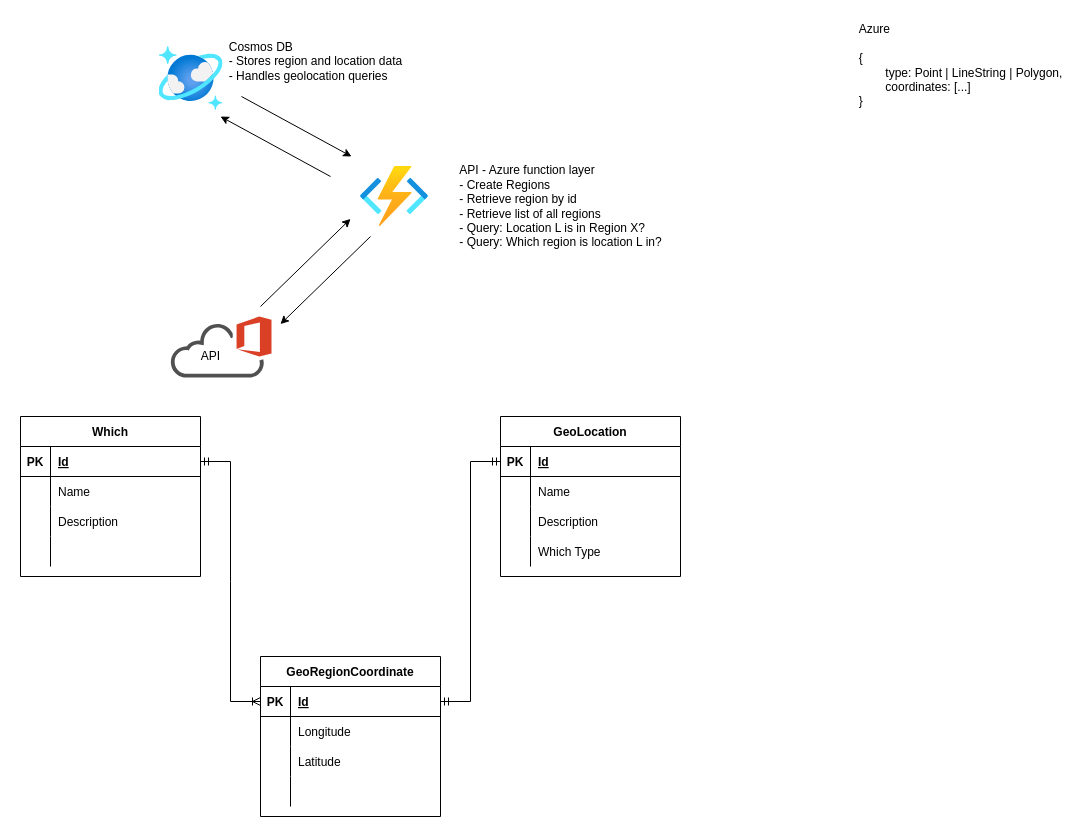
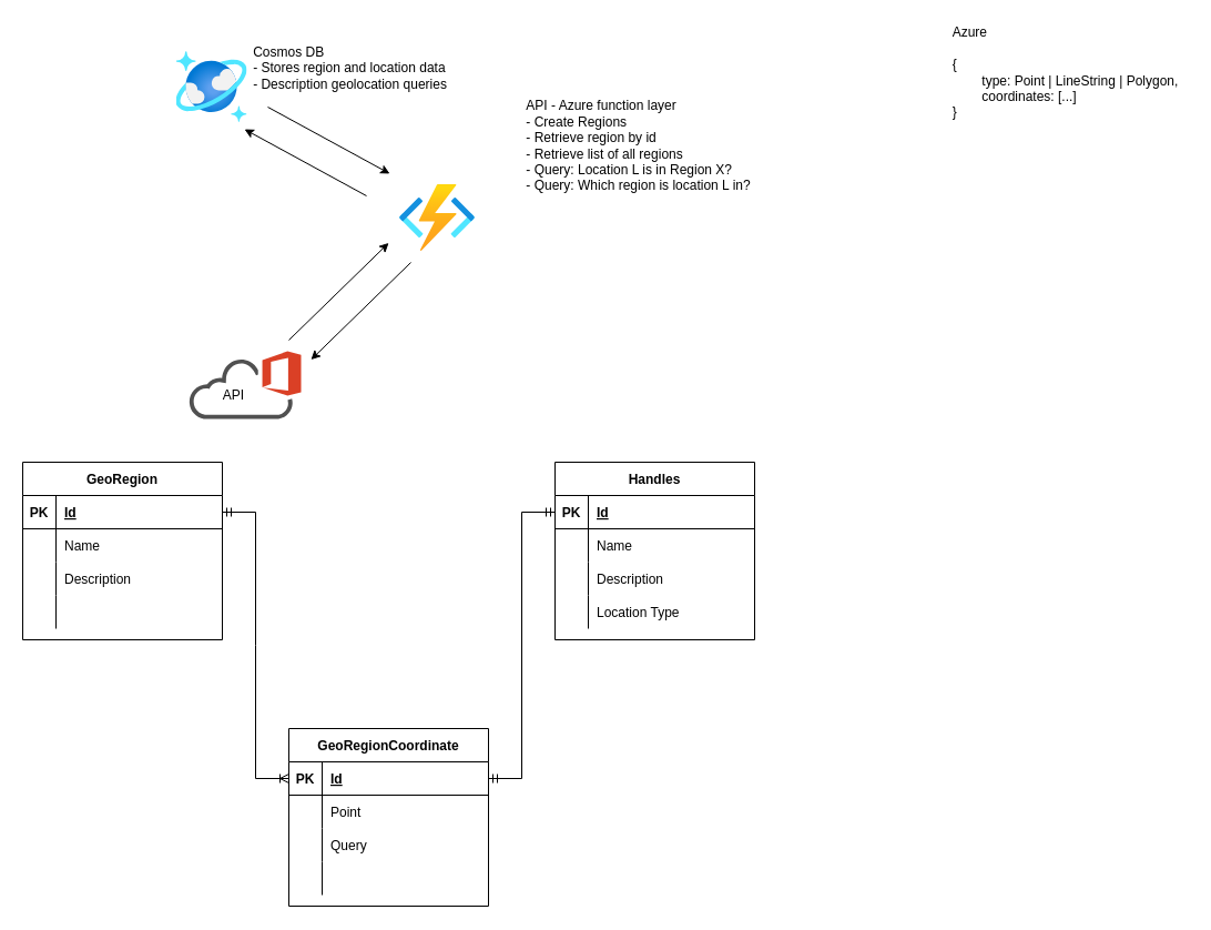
- <mxCell id="22" value="&lt;div style=&quot;text-align: left&quot;&gt;&lt;span&gt;Cosmos DB&lt;/span&gt;&lt;/div&gt;&lt;div style=&quot;text-align: left&quot;&gt;&lt;span&gt;- Stores region and location data&lt;/span&gt;&lt;/div&gt;&lt;div style=&quot;text-align: left&quot;&gt;&lt;span&gt;- Handles geolocation queries&lt;/span&gt;&lt;/div&gt;" style="text;html=1;align=center;verticalAlign=middle;resizable=0;points=[];autosize=1;strokeColor=none;fillColor=none;" vertex="1" parent="1"><mxGeometry x="220" y="36" width="190" height="50" as="geometry" /></mxCell>
+ <mxCell id="22" value="&lt;div style=&quot;text-align: left&quot;&gt;&lt;span&gt;Cosmos DB&lt;/span&gt;&lt;/div&gt;&lt;div style=&quot;text-align: left&quot;&gt;&lt;span&gt;- Stores region and location data&lt;/span&gt;&lt;/div&gt;&lt;div style=&quot;text-align: left&quot;&gt;&lt;span&gt;- Description geolocation queries&lt;/span&gt;&lt;/div&gt;" style="text;html=1;align=center;verticalAlign=middle;resizable=0;points=[];autosize=1;strokeColor=none;fillColor=none;" vertex="1" parent="1"><mxGeometry x="220" y="36" width="190" height="50" as="geometry" /></mxCell>
- <mxCell id="24" value="&lt;div style=&quot;text-align: left&quot;&gt;&lt;span&gt;API - Azure function layer&lt;/span&gt;&lt;/div&gt;&lt;div style=&quot;text-align: left&quot;&gt;&lt;span&gt;- Create Regions&lt;/span&gt;&lt;/div&gt;&lt;div style=&quot;text-align: left&quot;&gt;&lt;span&gt;- Retrieve region by id&lt;/span&gt;&lt;/div&gt;&lt;div style=&quot;text-align: left&quot;&gt;&lt;span&gt;- Retrieve list of all regions&lt;/span&gt;&lt;/div&gt;&lt;div style=&quot;text-align: left&quot;&gt;&lt;span&gt;- Query: Location L is in Region X?&lt;/span&gt;&lt;/div&gt;&lt;div style=&quot;text-align: left&quot;&gt;&lt;span&gt;- Query: Which region is location L in?&lt;/span&gt;&lt;/div&gt;" style="text;html=1;align=center;verticalAlign=middle;resizable=0;points=[];autosize=1;strokeColor=none;fillColor=none;" vertex="1" parent="1"><mxGeometry x="450" y="161" width="220" height="90" as="geometry" /></mxCell>
+ <mxCell id="24" value="&lt;div style=&quot;text-align: left&quot;&gt;&lt;span&gt;API - Azure function layer&lt;/span&gt;&lt;/div&gt;&lt;div style=&quot;text-align: left&quot;&gt;&lt;span&gt;- Create Regions&lt;/span&gt;&lt;/div&gt;&lt;div style=&quot;text-align: left&quot;&gt;&lt;span&gt;- Retrieve region by id&lt;/span&gt;&lt;/div&gt;&lt;div style=&quot;text-align: left&quot;&gt;&lt;span&gt;- Retrieve list of all regions&lt;/span&gt;&lt;/div&gt;&lt;div style=&quot;text-align: left&quot;&gt;&lt;span&gt;- Query: Location L is in Region X?&lt;/span&gt;&lt;/div&gt;&lt;div style=&quot;text-align: left&quot;&gt;&lt;span&gt;- Query: Which region is location L in?&lt;/span&gt;&lt;/div&gt;" style="text;html=1;align=center;verticalAlign=middle;resizable=0;points=[];autosize=1;strokeColor=none;fillColor=none;" vertex="1" parent="1"><mxGeometry x="465" y="86" width="220" height="90" as="geometry" /></mxCell>
- <mxCell id="26" value="Which" style="shape=table;startSize=30;container=1;collapsible=1;childLayout=tableLayout;fixedRows=1;rowLines=0;fontStyle=1;align=center;resizeLast=1;" vertex="1" parent="1"><mxGeometry y="416" width="180" height="160" as="geometry" x="20" /></mxCell>
+ <mxCell id="26" value="GeoRegion" style="shape=table;startSize=30;container=1;collapsible=1;childLayout=tableLayout;fixedRows=1;rowLines=0;fontStyle=1;align=center;resizeLast=1;" vertex="1" parent="1"><mxGeometry y="416" width="180" height="160" as="geometry" x="20" /></mxCell>
- <mxCell id="9" value="GeoLocation" style="shape=table;startSize=30;container=1;collapsible=1;childLayout=tableLayout;fixedRows=1;rowLines=0;fontStyle=1;align=center;resizeLast=1;" vertex="1" parent="1"><mxGeometry x="500" y="416" width="180" height="160" as="geometry"><mxRectangle x="120" y="410" width="60" height="30" as="alternateBounds" /></mxGeometry></mxCell>
+ <mxCell id="9" value="Handles" style="shape=table;startSize=30;container=1;collapsible=1;childLayout=tableLayout;fixedRows=1;rowLines=0;fontStyle=1;align=center;resizeLast=1;" vertex="1" parent="1"><mxGeometry x="500" y="416" width="180" height="160" as="geometry"><mxRectangle x="120" y="410" width="60" height="30" as="alternateBounds" /></mxGeometry></mxCell>
- <mxCell id="21" value="Which Type" style="shape=partialRectangle;connectable=0;fillColor=none;top=0;left=0;bottom=0;right=0;align=left;spacingLeft=6;overflow=hidden;" vertex="1" parent="19"><mxGeometry x="30" width="150" height="30" as="geometry"><mxRectangle width="150" height="30" as="alternateBounds" /></mxGeometry></mxCell>
+ <mxCell id="21" value="Location Type" style="shape=partialRectangle;connectable=0;fillColor=none;top=0;left=0;bottom=0;right=0;align=left;spacingLeft=6;overflow=hidden;" vertex="1" parent="19"><mxGeometry x="30" width="150" height="30" as="geometry"><mxRectangle width="150" height="30" as="alternateBounds" /></mxGeometry></mxCell>
- <mxCell id="45" value="Longitude    " style="shape=partialRectangle;connectable=0;fillColor=none;top=0;left=0;bottom=0;right=0;align=left;spacingLeft=6;overflow=hidden;" vertex="1" parent="43"><mxGeometry x="30" width="150" height="30" as="geometry"><mxRectangle width="150" height="30" as="alternateBounds" /></mxGeometry></mxCell>
+ <mxCell id="45" value="Point    " style="shape=partialRectangle;connectable=0;fillColor=none;top=0;left=0;bottom=0;right=0;align=left;spacingLeft=6;overflow=hidden;" vertex="1" parent="43"><mxGeometry x="30" width="150" height="30" as="geometry"><mxRectangle width="150" height="30" as="alternateBounds" /></mxGeometry></mxCell>
- <mxCell id="48" value="Latitude" style="shape=partialRectangle;connectable=0;fillColor=none;top=0;left=0;bottom=0;right=0;align=left;spacingLeft=6;overflow=hidden;" vertex="1" parent="46"><mxGeometry x="30" width="150" height="30" as="geometry"><mxRectangle width="150" height="30" as="alternateBounds" /></mxGeometry></mxCell>
+ <mxCell id="48" value="Query" style="shape=partialRectangle;connectable=0;fillColor=none;top=0;left=0;bottom=0;right=0;align=left;spacingLeft=6;overflow=hidden;" vertex="1" parent="46"><mxGeometry x="30" width="150" height="30" as="geometry"><mxRectangle width="150" height="30" as="alternateBounds" /></mxGeometry></mxCell>
